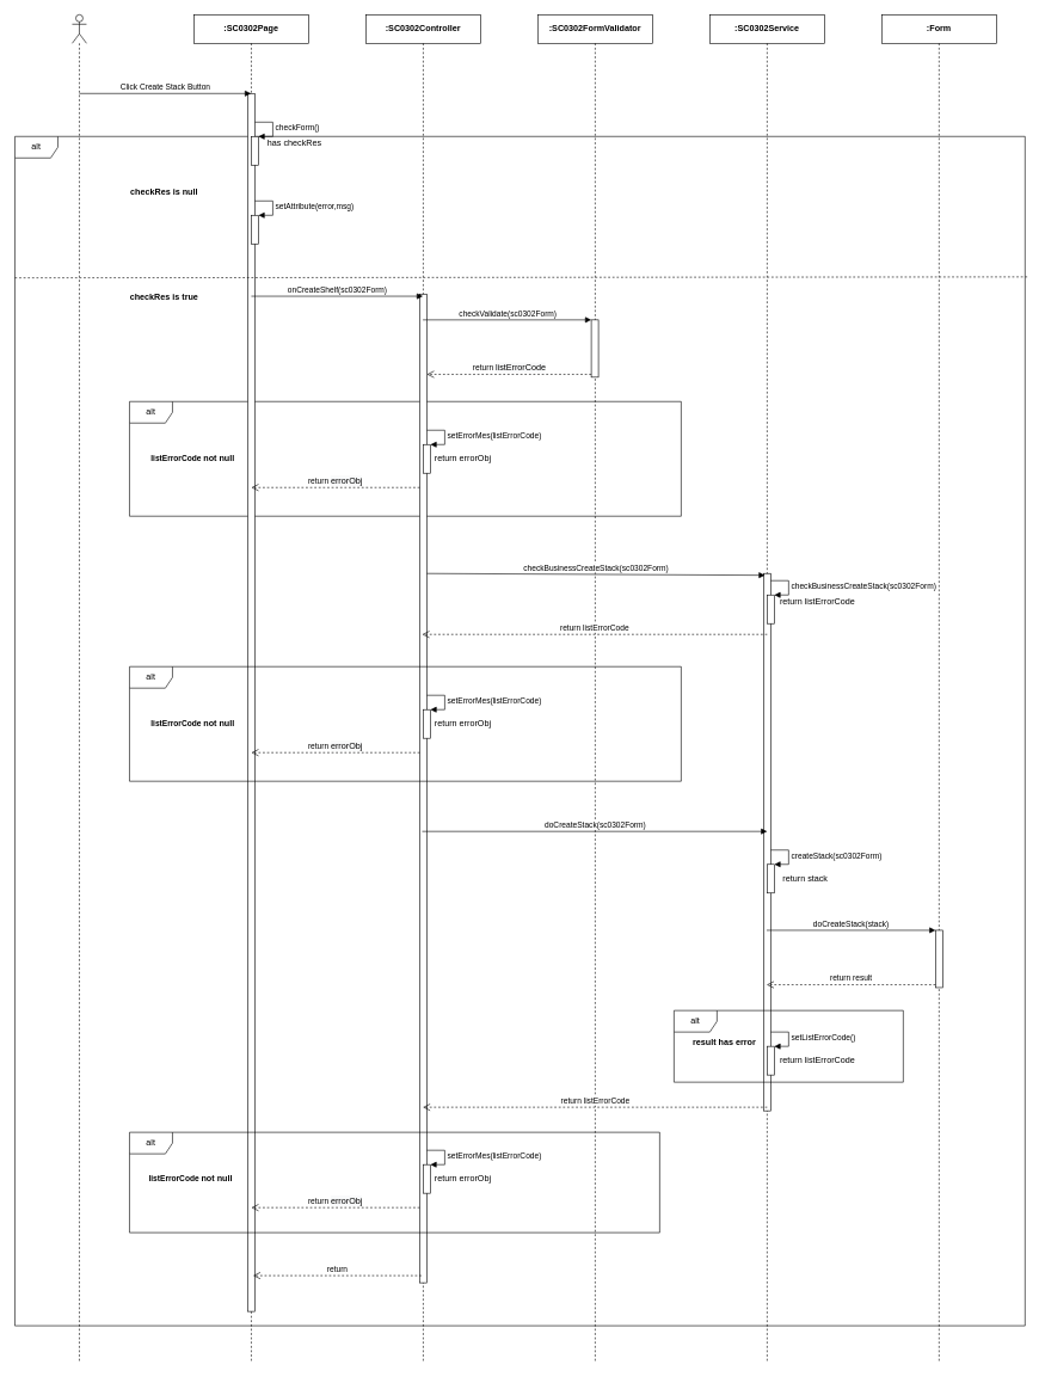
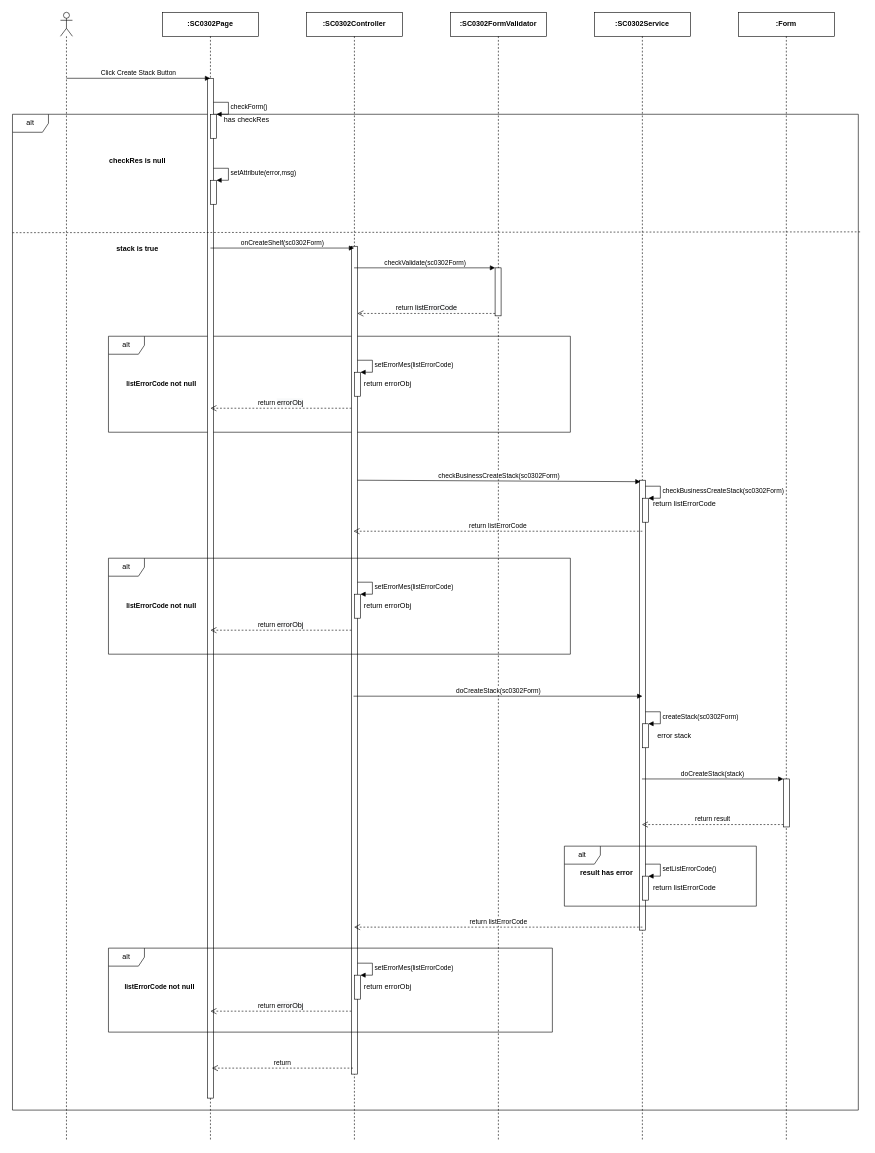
- <mxCell id="42" value="&lt;b&gt;checkRes is true&lt;/b&gt;" style="text;html=1;align=center;verticalAlign=middle;resizable=0;points=[];autosize=1;" parent="1" vertex="1"><mxGeometry x="172.5" y="404" width="110" height="20" as="geometry" /></mxCell>
+ <mxCell id="42" value="&lt;b&gt;stack is true&lt;/b&gt;" style="text;html=1;align=center;verticalAlign=middle;resizable=0;points=[];autosize=1;" parent="1" vertex="1"><mxGeometry x="172.5" y="404" width="110" height="20" as="geometry" /></mxCell>
- <mxCell id="30" value="return stack" style="text;html=1;align=center;verticalAlign=middle;resizable=0;points=[];autosize=1;" parent="1" vertex="1"><mxGeometry x="1083" y="1216" width="80" height="20" as="geometry" /></mxCell>
+ <mxCell id="30" value="error stack" style="text;html=1;align=center;verticalAlign=middle;resizable=0;points=[];autosize=1;" parent="1" vertex="1"><mxGeometry x="1083" y="1216" width="80" height="20" as="geometry" /></mxCell>
